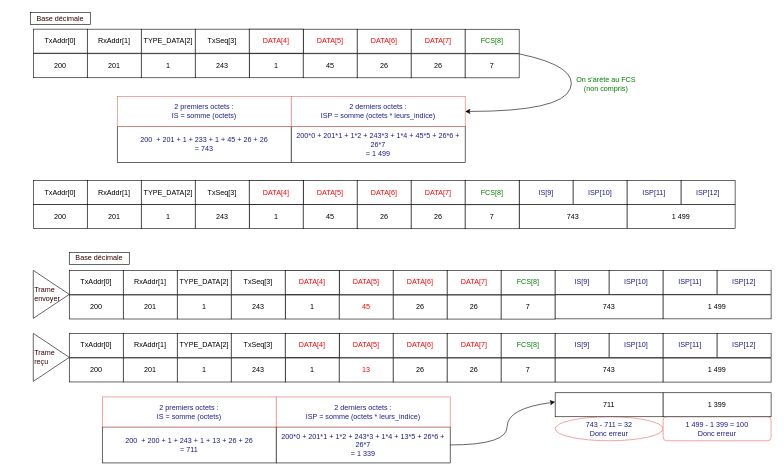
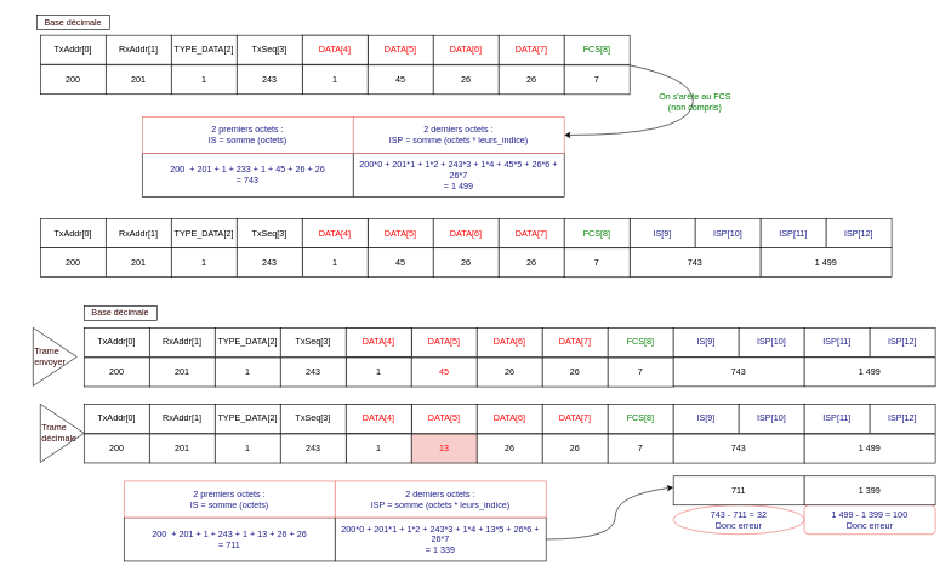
- <mxCell id="118" value="On s'arète au FCS (non compris)" style="text;html=1;strokeColor=none;fillColor=none;align=center;verticalAlign=middle;whiteSpace=wrap;rounded=0;fontColor=#008000;" vertex="1" parent="1"><mxGeometry x="955" y="125" width="110" height="30" as="geometry" /></mxCell>
+ <mxCell id="118" value="On s'arète au FCS (non compris)" style="text;html=1;strokeColor=none;fillColor=none;align=center;verticalAlign=middle;whiteSpace=wrap;rounded=0;fontColor=#008000;" vertex="1" parent="1"><mxGeometry x="900" y="125" width="110" height="30" as="geometry" /></mxCell>
- <mxCell id="22" value="&lt;div align=&quot;left&quot;&gt;Trame envoyer&lt;br&gt;&lt;/div&gt;" style="triangle;whiteSpace=wrap;html=1;strokeColor=#000000;fontColor=#330000;align=left;" vertex="1" parent="1"><mxGeometry x="55" y="450" width="60" height="80" as="geometry" /></mxCell>
+ <mxCell id="22" value="&lt;div align=&quot;left&quot;&gt;Trame envoyer&lt;br&gt;&lt;/div&gt;" style="triangle;whiteSpace=wrap;html=1;strokeColor=#000000;fontColor=#330000;align=left;" vertex="1" parent="1"><mxGeometry x="45" y="450" width="60" height="80" as="geometry" /></mxCell>
- <mxCell id="23" value="Trame reçu" style="triangle;whiteSpace=wrap;html=1;strokeColor=#000000;fontColor=#330000;align=left;" vertex="1" parent="1"><mxGeometry x="55" y="555" width="60" height="80" as="geometry" /></mxCell>
+ <mxCell id="23" value="Trame décimale" style="triangle;whiteSpace=wrap;html=1;strokeColor=#000000;fontColor=#330000;align=left;" vertex="1" parent="1"><mxGeometry x="55" y="555" width="60" height="80" as="geometry" /></mxCell>
- <mxCell id="69" value="13" style="rounded=0;whiteSpace=wrap;html=1;fontColor=#FF0000;" vertex="1" parent="1"><mxGeometry x="565" y="596.1" width="90" height="40" as="geometry" /></mxCell>
+ <mxCell id="69" value="13" style="rounded=0;whiteSpace=wrap;html=1;fontColor=#FF0000;fillColor=#f8cecc;" vertex="1" parent="1"><mxGeometry x="565" y="596.1" width="90" height="40" as="geometry" /></mxCell>
- <mxCell id="92" value="&lt;div&gt;200&amp;nbsp; + 200 + 1 + 243 + 1 + 13 + 26 + 26&lt;br&gt;&lt;/div&gt;&lt;div&gt;= 711&lt;/div&gt;" style="rounded=0;whiteSpace=wrap;html=1;strokeColor=#000000;fontColor=#1C1C8A;" vertex="1" parent="1"><mxGeometry x="170" y="711" width="290" height="60" as="geometry" /></mxCell>
+ <mxCell id="92" value="&lt;div&gt;200&amp;nbsp; + 201 + 1 + 243 + 1 + 13 + 26 + 26&lt;br&gt;&lt;/div&gt;&lt;div&gt;= 711&lt;/div&gt;" style="rounded=0;whiteSpace=wrap;html=1;strokeColor=#000000;fontColor=#1C1C8A;" vertex="1" parent="1"><mxGeometry x="170" y="711" width="290" height="60" as="geometry" /></mxCell>
